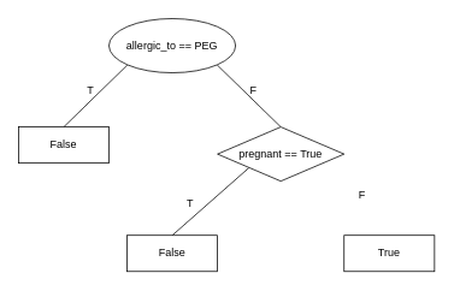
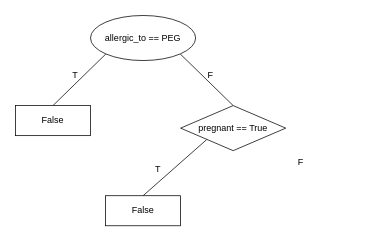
- <mxCell id="12" value="True" style="rounded=0;whiteSpace=wrap;html=1;" parent="1" vertex="1"><mxGeometry x="380" y="260" width="100" height="40" as="geometry" /></mxCell>
